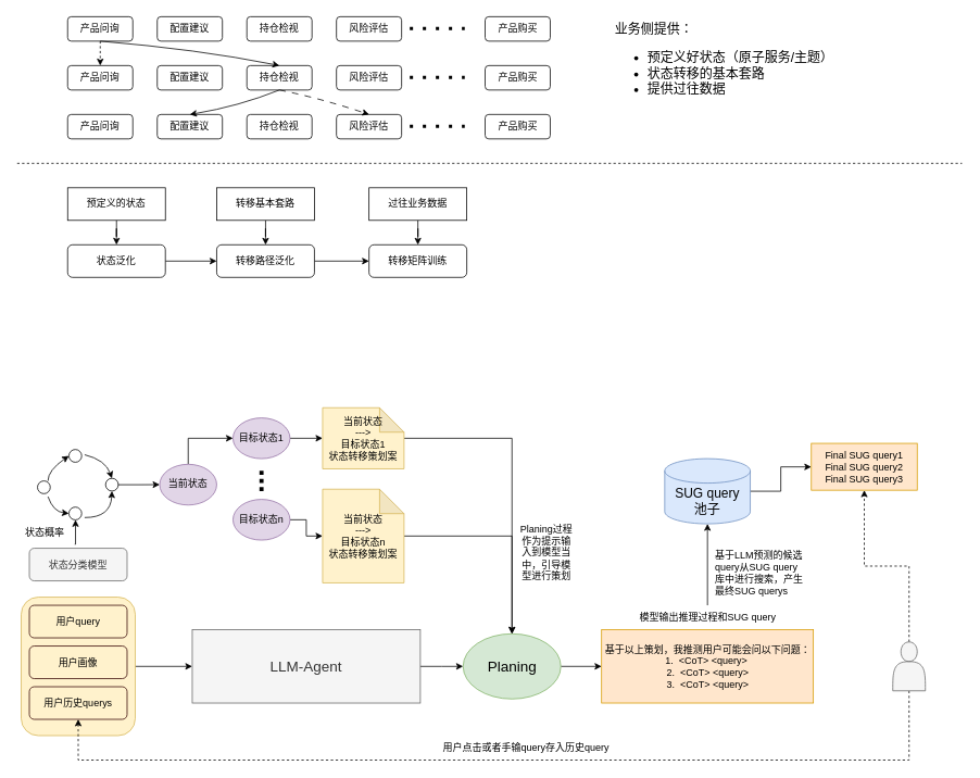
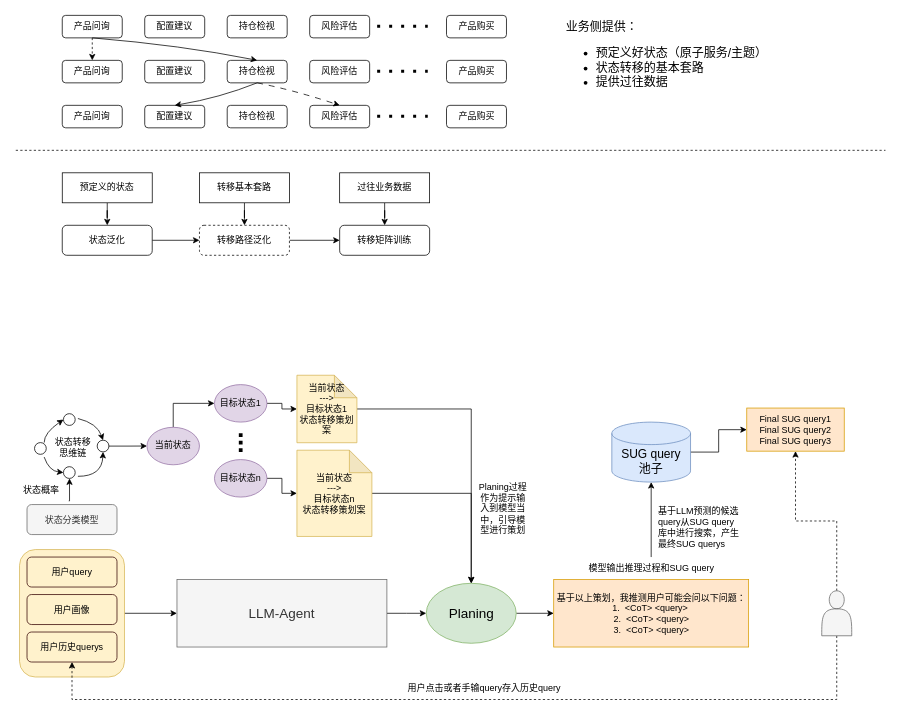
- <mxCell id="81" value="转移路径泛化" style="rounded=1;whiteSpace=wrap;html=1;" vertex="1" parent="1"><mxGeometry x="265" y="300" width="120" height="40" as="geometry" /></mxCell>
+ <mxCell id="81" value="转移路径泛化" style="rounded=1;whiteSpace=wrap;html=1;dashed=1;" vertex="1" parent="1"><mxGeometry x="265" y="300" width="120" height="40" as="geometry" /></mxCell>
- <mxCell id="43" value="当前状态&lt;br&gt;---&amp;gt;&lt;br&gt;目标状态1&lt;br&gt;状态转移策划案" style="shape=note;whiteSpace=wrap;html=1;backgroundOutline=1;darkOpacity=0.05;fillColor=#fff2cc;strokeColor=#d6b656;" vertex="1" parent="1"><mxGeometry x="395" y="500" width="100" height="75" as="geometry" /></mxCell>
+ <mxCell id="43" value="当前状态&lt;br&gt;---&amp;gt;&lt;br&gt;目标状态1&lt;br&gt;状态转移策划案" style="shape=note;whiteSpace=wrap;html=1;backgroundOutline=1;darkOpacity=0.05;fillColor=#fff2cc;strokeColor=#d6b656;" vertex="1" parent="1"><mxGeometry x="395" y="500" width="80" height="90" as="geometry" /></mxCell>
+ <mxCell id="31" value="状态转移思维链" style="text;html=1;strokeColor=none;fillColor=none;align=center;verticalAlign=middle;whiteSpace=wrap;rounded=0;" vertex="1" parent="22"><mxGeometry x="25.714" y="29.5" width="51.429" height="30" as="geometry" /></mxCell>
